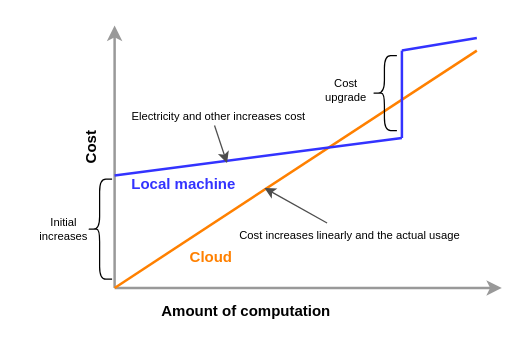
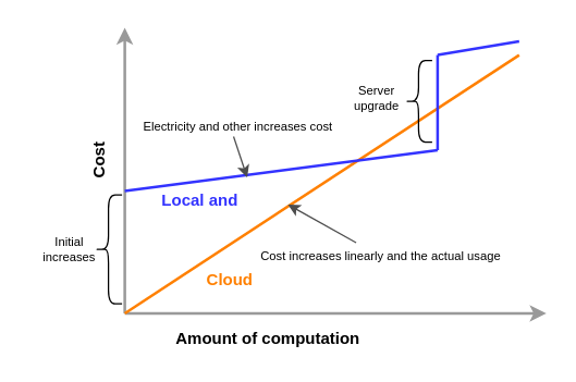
- <mxCell id="14" value="Cost&lt;br&gt;upgrade" style="text;html=1;align=center;verticalAlign=middle;resizable=0;points=[];autosize=1;fontColor=#000000;fontSize=9;" parent="1" vertex="1"><mxGeometry x="251" y="57" width="50" height="30" as="geometry" /></mxCell>
+ <mxCell id="14" value="Server&lt;br&gt;upgrade" style="text;html=1;align=center;verticalAlign=middle;resizable=0;points=[];autosize=1;fontColor=#000000;fontSize=9;" parent="1" vertex="1"><mxGeometry x="251" y="57" width="50" height="30" as="geometry" /></mxCell>
- <mxCell id="15" value="Local machine" style="text;html=1;align=center;verticalAlign=middle;resizable=0;points=[];autosize=1;fontColor=#3333FF;fontStyle=1" parent="1" vertex="1"><mxGeometry x="96" y="137" width="100" height="20" as="geometry" /></mxCell>
+ <mxCell id="15" value="Local and" style="text;html=1;align=center;verticalAlign=middle;resizable=0;points=[];autosize=1;fontColor=#3333FF;fontStyle=1" parent="1" vertex="1"><mxGeometry x="96" y="137" width="100" height="20" as="geometry" /></mxCell>
